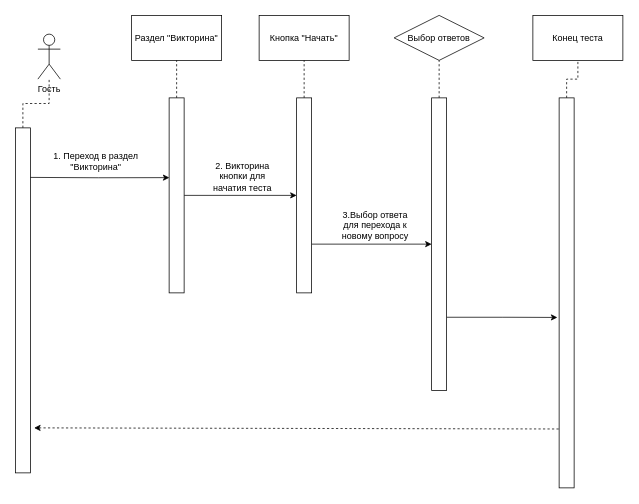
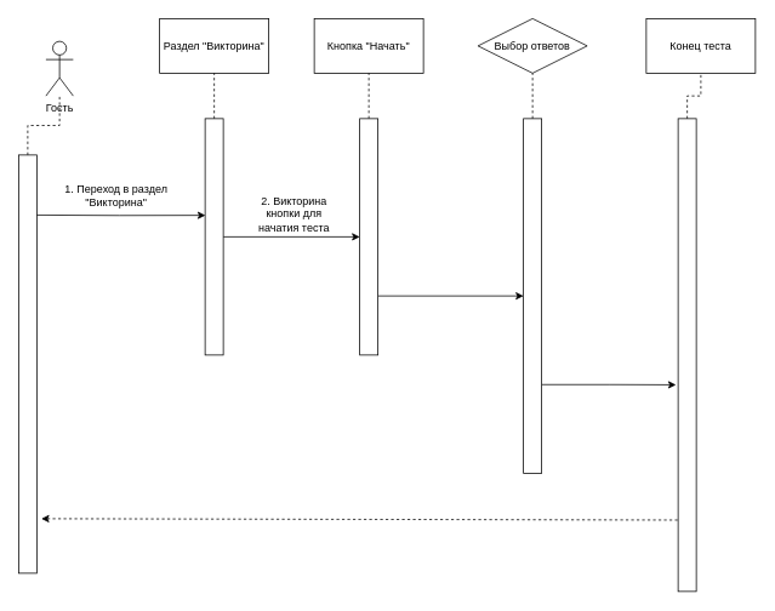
- <mxCell id="20" value="3.Выбор ответа для перехода к новому вопросу" style="text;html=1;strokeColor=none;fillColor=none;align=center;verticalAlign=middle;whiteSpace=wrap;rounded=0;" parent="1" vertex="1"><mxGeometry x="445" y="285" width="110" height="30" as="geometry" /></mxCell>
